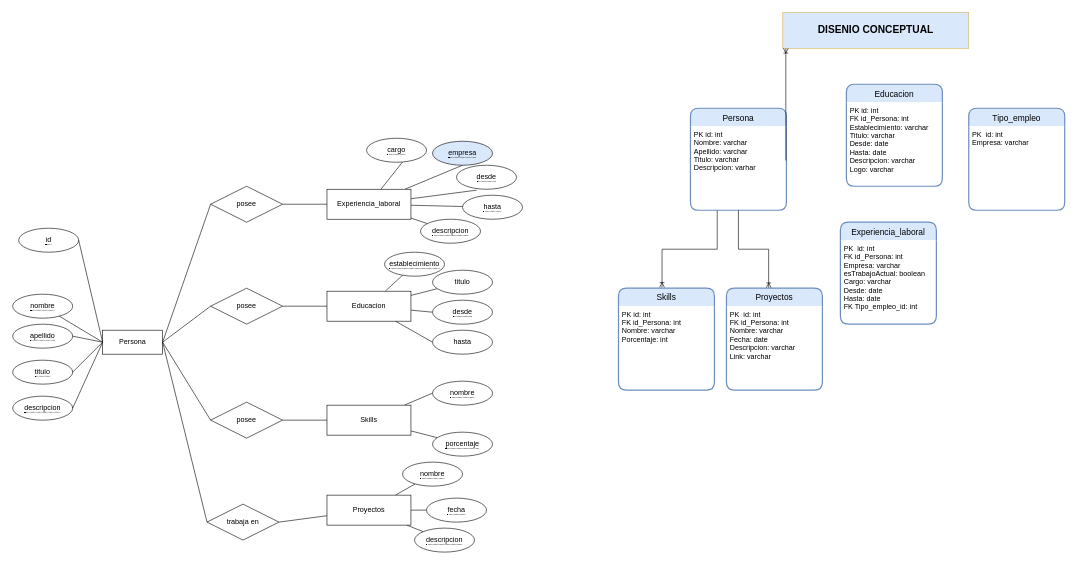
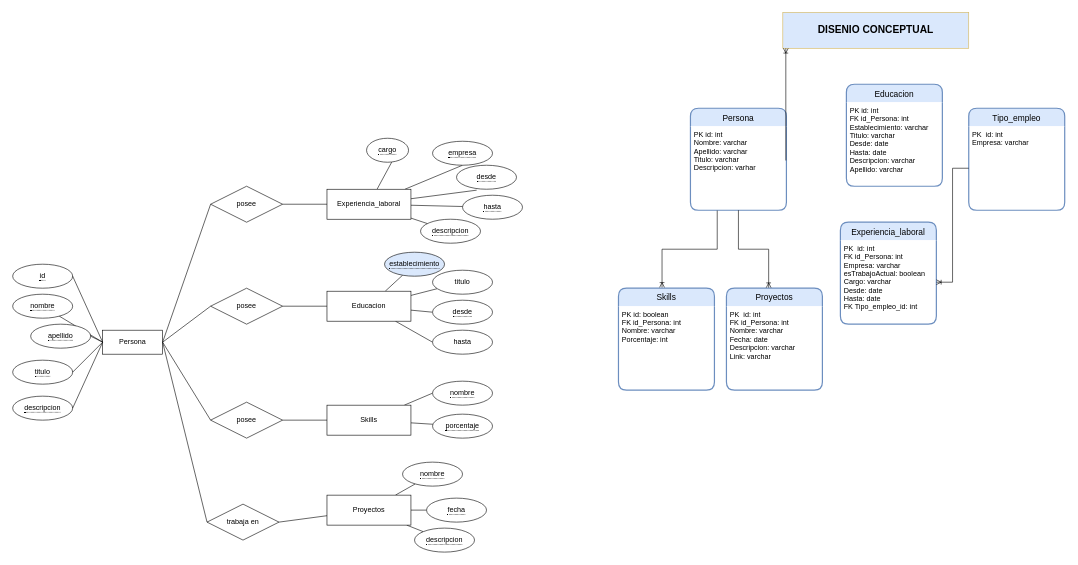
- <mxCell id="53" value="PK id: int&#10;FK id_Persona: int&#10;Establecimiento: varchar&#10;Titulo: varchar&#10;Desde: date&#10;Hasta: date&#10;Descripcion: varchar&#10;Logo: varchar" style="align=left;strokeColor=none;fillColor=none;spacingLeft=4;fontSize=12;verticalAlign=top;resizable=0;rotatable=0;part=1;" parent="52" vertex="1"><mxGeometry y="30" width="160" height="140" as="geometry" /></mxCell>
+ <mxCell id="53" value="PK id: int&#10;FK id_Persona: int&#10;Establecimiento: varchar&#10;Titulo: varchar&#10;Desde: date&#10;Hasta: date&#10;Descripcion: varchar&#10;Apellido: varchar" style="align=left;strokeColor=none;fillColor=none;spacingLeft=4;fontSize=12;verticalAlign=top;resizable=0;rotatable=0;part=1;" parent="52" vertex="1"><mxGeometry y="30" width="160" height="140" as="geometry" /></mxCell>
- <mxCell id="33" value="&lt;span style=&quot;border-bottom: 1px dotted&quot;&gt;cargo&lt;/span&gt;" style="ellipse;whiteSpace=wrap;html=1;align=center;" parent="1" vertex="1"><mxGeometry x="610" y="230" width="100" height="40" as="geometry" /></mxCell>
+ <mxCell id="33" value="&lt;span style=&quot;border-bottom: 1px dotted&quot;&gt;cargo&lt;/span&gt;" style="ellipse;whiteSpace=wrap;html=1;align=center;" parent="1" vertex="1"><mxGeometry x="610" y="230" width="70" height="40" as="geometry" /></mxCell>
- <mxCell id="34" value="&lt;span style=&quot;border-bottom: 1px dotted&quot;&gt;empresa&lt;/span&gt;" style="ellipse;whiteSpace=wrap;html=1;align=center;fillColor=#dae8fc;" parent="1" vertex="1"><mxGeometry x="720" y="235" width="100" height="40" as="geometry" /></mxCell>
+ <mxCell id="34" value="&lt;span style=&quot;border-bottom: 1px dotted&quot;&gt;empresa&lt;/span&gt;" style="ellipse;whiteSpace=wrap;html=1;align=center;" parent="1" vertex="1"><mxGeometry x="720" y="235" width="100" height="40" as="geometry" /></mxCell>
+ <mxCell id="63" value="" style="edgeStyle=elbowEdgeStyle;fontSize=12;html=1;endArrow=ERoneToMany;rounded=0;" parent="1" source="62" target="51" edge="1"><mxGeometry width="100" height="100" relative="1" as="geometry"><mxPoint x="1670" y="432.12" as="sourcePoint" /><mxPoint x="1770.96" y="370" as="targetPoint" /></mxGeometry></mxCell>
- <mxCell id="64" value="&lt;span style=&quot;border-bottom: 1px dotted&quot;&gt;id&lt;/span&gt;" style="ellipse;whiteSpace=wrap;html=1;align=center;" parent="1" vertex="1"><mxGeometry x="30" y="380" width="100" height="40" as="geometry" /></mxCell>
+ <mxCell id="64" value="&lt;span style=&quot;border-bottom: 1px dotted&quot;&gt;id&lt;/span&gt;" style="ellipse;whiteSpace=wrap;html=1;align=center;" parent="1" vertex="1"><mxGeometry x="20" y="440" width="100" height="40" as="geometry" /></mxCell>
- <mxCell id="38" value="&lt;span style=&quot;border-bottom: 1px dotted&quot;&gt;establecimiento&lt;/span&gt;" style="ellipse;whiteSpace=wrap;html=1;align=center;" parent="1" vertex="1"><mxGeometry x="640" y="420" width="100" height="40" as="geometry" /></mxCell>
+ <mxCell id="38" value="&lt;span style=&quot;border-bottom: 1px dotted&quot;&gt;establecimiento&lt;/span&gt;" style="ellipse;whiteSpace=wrap;html=1;align=center;fillColor=#dae8fc;" parent="1" vertex="1"><mxGeometry x="640" y="420" width="100" height="40" as="geometry" /></mxCell>
- <mxCell id="55" value="PK id: int&#10;FK id_Persona: int&#10;Nombre: varchar&#10;Porcentaje: int" style="align=left;strokeColor=none;fillColor=none;spacingLeft=4;fontSize=12;verticalAlign=top;resizable=0;rotatable=0;part=1;" parent="54" vertex="1"><mxGeometry y="30" width="160" height="140" as="geometry" /></mxCell>
+ <mxCell id="55" value="PK id: boolean&#10;FK id_Persona: int&#10;Nombre: varchar&#10;Porcentaje: int" style="align=left;strokeColor=none;fillColor=none;spacingLeft=4;fontSize=12;verticalAlign=top;resizable=0;rotatable=0;part=1;" parent="54" vertex="1"><mxGeometry y="30" width="160" height="140" as="geometry" /></mxCell>
- <mxCell id="68" value="&lt;span style=&quot;border-bottom: 1px dotted&quot;&gt;apellido&lt;/span&gt;" style="ellipse;whiteSpace=wrap;html=1;align=center;" parent="1" vertex="1"><mxGeometry x="20" y="540" width="100" height="40" as="geometry" /></mxCell>
+ <mxCell id="68" value="&lt;span style=&quot;border-bottom: 1px dotted&quot;&gt;apellido&lt;/span&gt;" style="ellipse;whiteSpace=wrap;html=1;align=center;" parent="1" vertex="1"><mxGeometry x="50" y="540" width="100" height="40" as="geometry" /></mxCell>
- <mxCell id="43" value="&lt;span style=&quot;border-bottom: 1px dotted&quot;&gt;porcentaje&lt;/span&gt;" style="ellipse;whiteSpace=wrap;html=1;align=center;" parent="1" vertex="1"><mxGeometry x="720" y="720" width="100" height="40" as="geometry" /></mxCell>
+ <mxCell id="43" value="&lt;span style=&quot;border-bottom: 1px dotted&quot;&gt;porcentaje&lt;/span&gt;" style="ellipse;whiteSpace=wrap;html=1;align=center;" parent="1" vertex="1"><mxGeometry x="720" y="690" width="100" height="40" as="geometry" /></mxCell>
